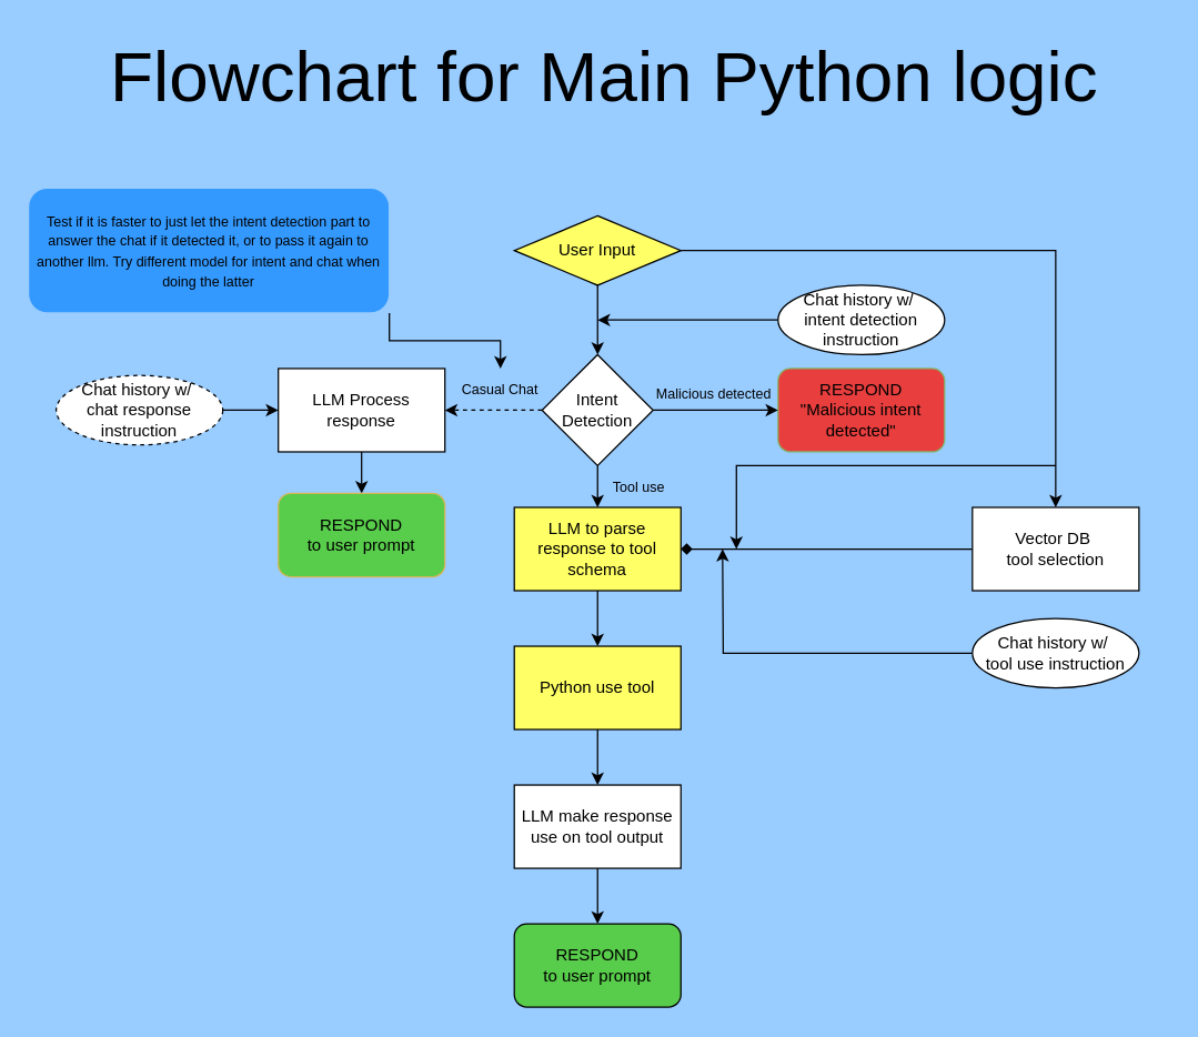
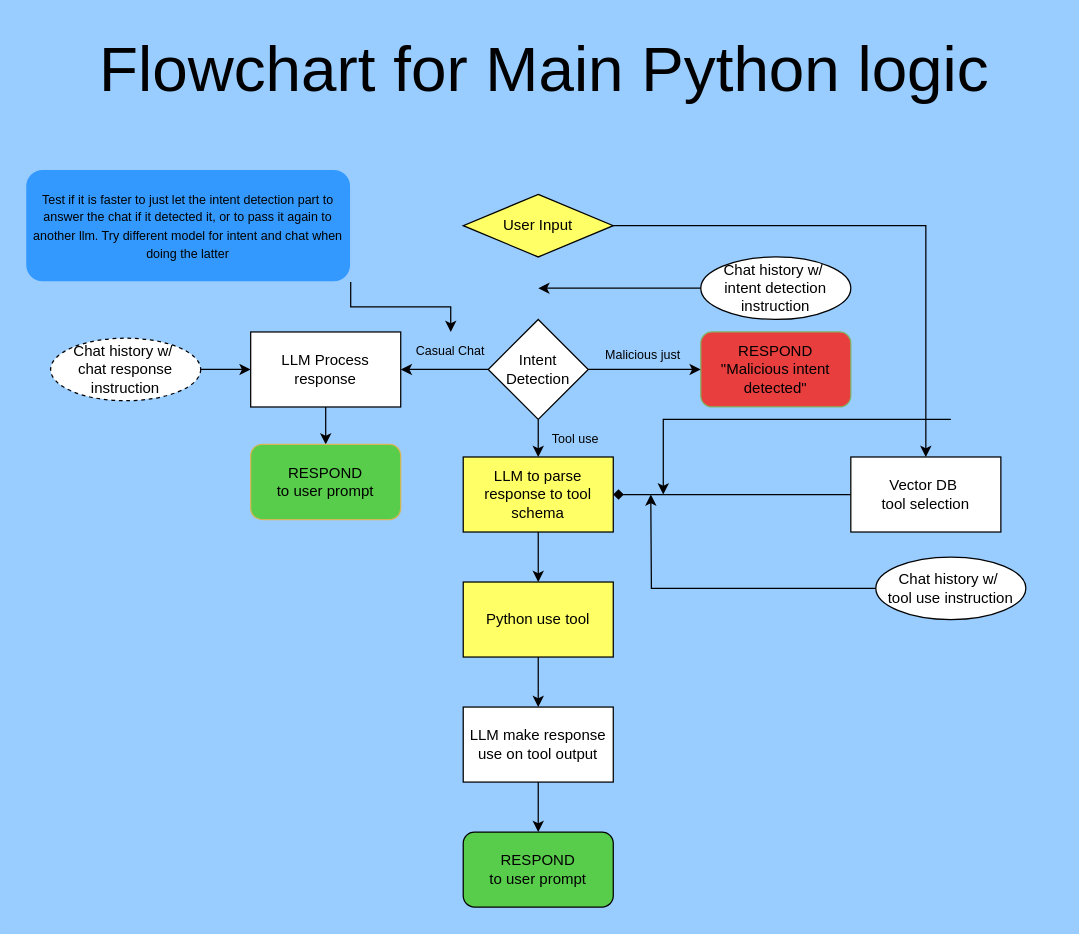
- <mxCell id="7" value="" style="endArrow=classic;html=1;rounded=0;exitX=0.5;exitY=1;exitDx=0;exitDy=0;entryX=0.5;entryY=0;entryDx=0;entryDy=0;" edge="1" parent="1" source="3" target="5"><mxGeometry width="50" height="50" relative="1" as="geometry"><mxPoint x="510" y="275" as="sourcePoint" /><mxPoint x="560" y="225" as="targetPoint" /></mxGeometry></mxCell>
- <mxCell id="11" value="&lt;font style=&quot;font-size: 10px;&quot;&gt;&lt;font style=&quot;&quot;&gt;Malicious &lt;/font&gt;detected&lt;/font&gt;" style="text;html=1;align=center;verticalAlign=middle;whiteSpace=wrap;rounded=0;" vertex="1" parent="1"><mxGeometry x="464" y="268" width="100" height="30" as="geometry" /></mxCell>
+ <mxCell id="11" value="&lt;font style=&quot;font-size: 10px;&quot;&gt;&lt;font style=&quot;&quot;&gt;Malicious &lt;/font&gt;just&lt;/font&gt;" style="text;html=1;align=center;verticalAlign=middle;whiteSpace=wrap;rounded=0;" vertex="1" parent="1"><mxGeometry x="464" y="268" width="100" height="30" as="geometry" /></mxCell>
- <mxCell id="16" value="" style="endArrow=classic;html=1;rounded=0;exitX=0;exitY=0.5;exitDx=0;exitDy=0;entryX=1;entryY=0.5;entryDx=0;entryDy=0;dashed=1;" edge="1" parent="1" source="5" target="15"><mxGeometry width="50" height="50" relative="1" as="geometry"><mxPoint x="570" y="240" as="sourcePoint" /><mxPoint x="440" y="240" as="targetPoint" /></mxGeometry></mxCell>
+ <mxCell id="16" value="" style="endArrow=classic;html=1;rounded=0;exitX=0;exitY=0.5;exitDx=0;exitDy=0;entryX=1;entryY=0.5;entryDx=0;entryDy=0;" edge="1" parent="1" source="5" target="15"><mxGeometry width="50" height="50" relative="1" as="geometry"><mxPoint x="570" y="240" as="sourcePoint" /><mxPoint x="440" y="240" as="targetPoint" /></mxGeometry></mxCell>
- <mxCell id="25" value="Vector DB&amp;nbsp;&lt;div&gt;tool selection&lt;/div&gt;" style="rounded=0;whiteSpace=wrap;html=1;" vertex="1" parent="1"><mxGeometry x="700" y="365" width="120" height="60" as="geometry" /></mxCell>
+ <mxCell id="25" value="Vector DB&amp;nbsp;&lt;div&gt;tool selection&lt;/div&gt;" style="rounded=0;whiteSpace=wrap;html=1;" vertex="1" parent="1"><mxGeometry x="680" y="365" width="120" height="60" as="geometry" /></mxCell>
